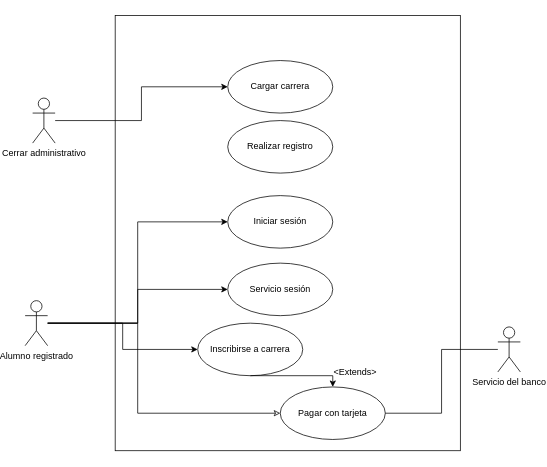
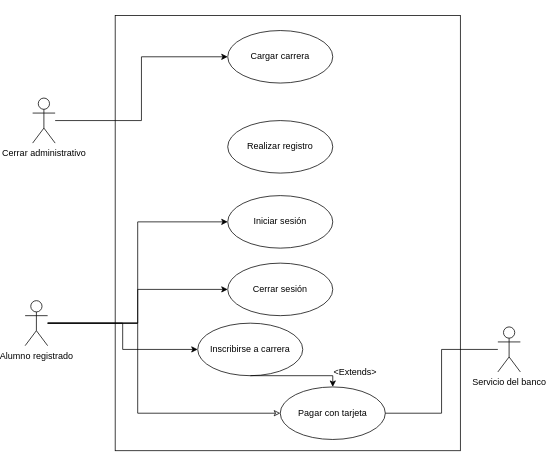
- <mxCell id="18" value="Cargar carrera" style="ellipse;whiteSpace=wrap;html=1;fillColor=none;" vertex="1" parent="1"><mxGeometry x="290" y="80" width="140" height="70" as="geometry" /></mxCell>
+ <mxCell id="18" value="Cargar carrera" style="ellipse;whiteSpace=wrap;html=1;fillColor=none;" vertex="1" parent="1"><mxGeometry x="290" y="40" width="140" height="70" as="geometry" /></mxCell>
- <mxCell id="12" value="Servicio sesión" style="ellipse;whiteSpace=wrap;html=1;fillColor=none;" vertex="1" parent="1"><mxGeometry x="290" y="350" width="140" height="70" as="geometry" /></mxCell>
+ <mxCell id="12" value="Cerrar sesión" style="ellipse;whiteSpace=wrap;html=1;fillColor=none;" vertex="1" parent="1"><mxGeometry x="290" y="350" width="140" height="70" as="geometry" /></mxCell>
